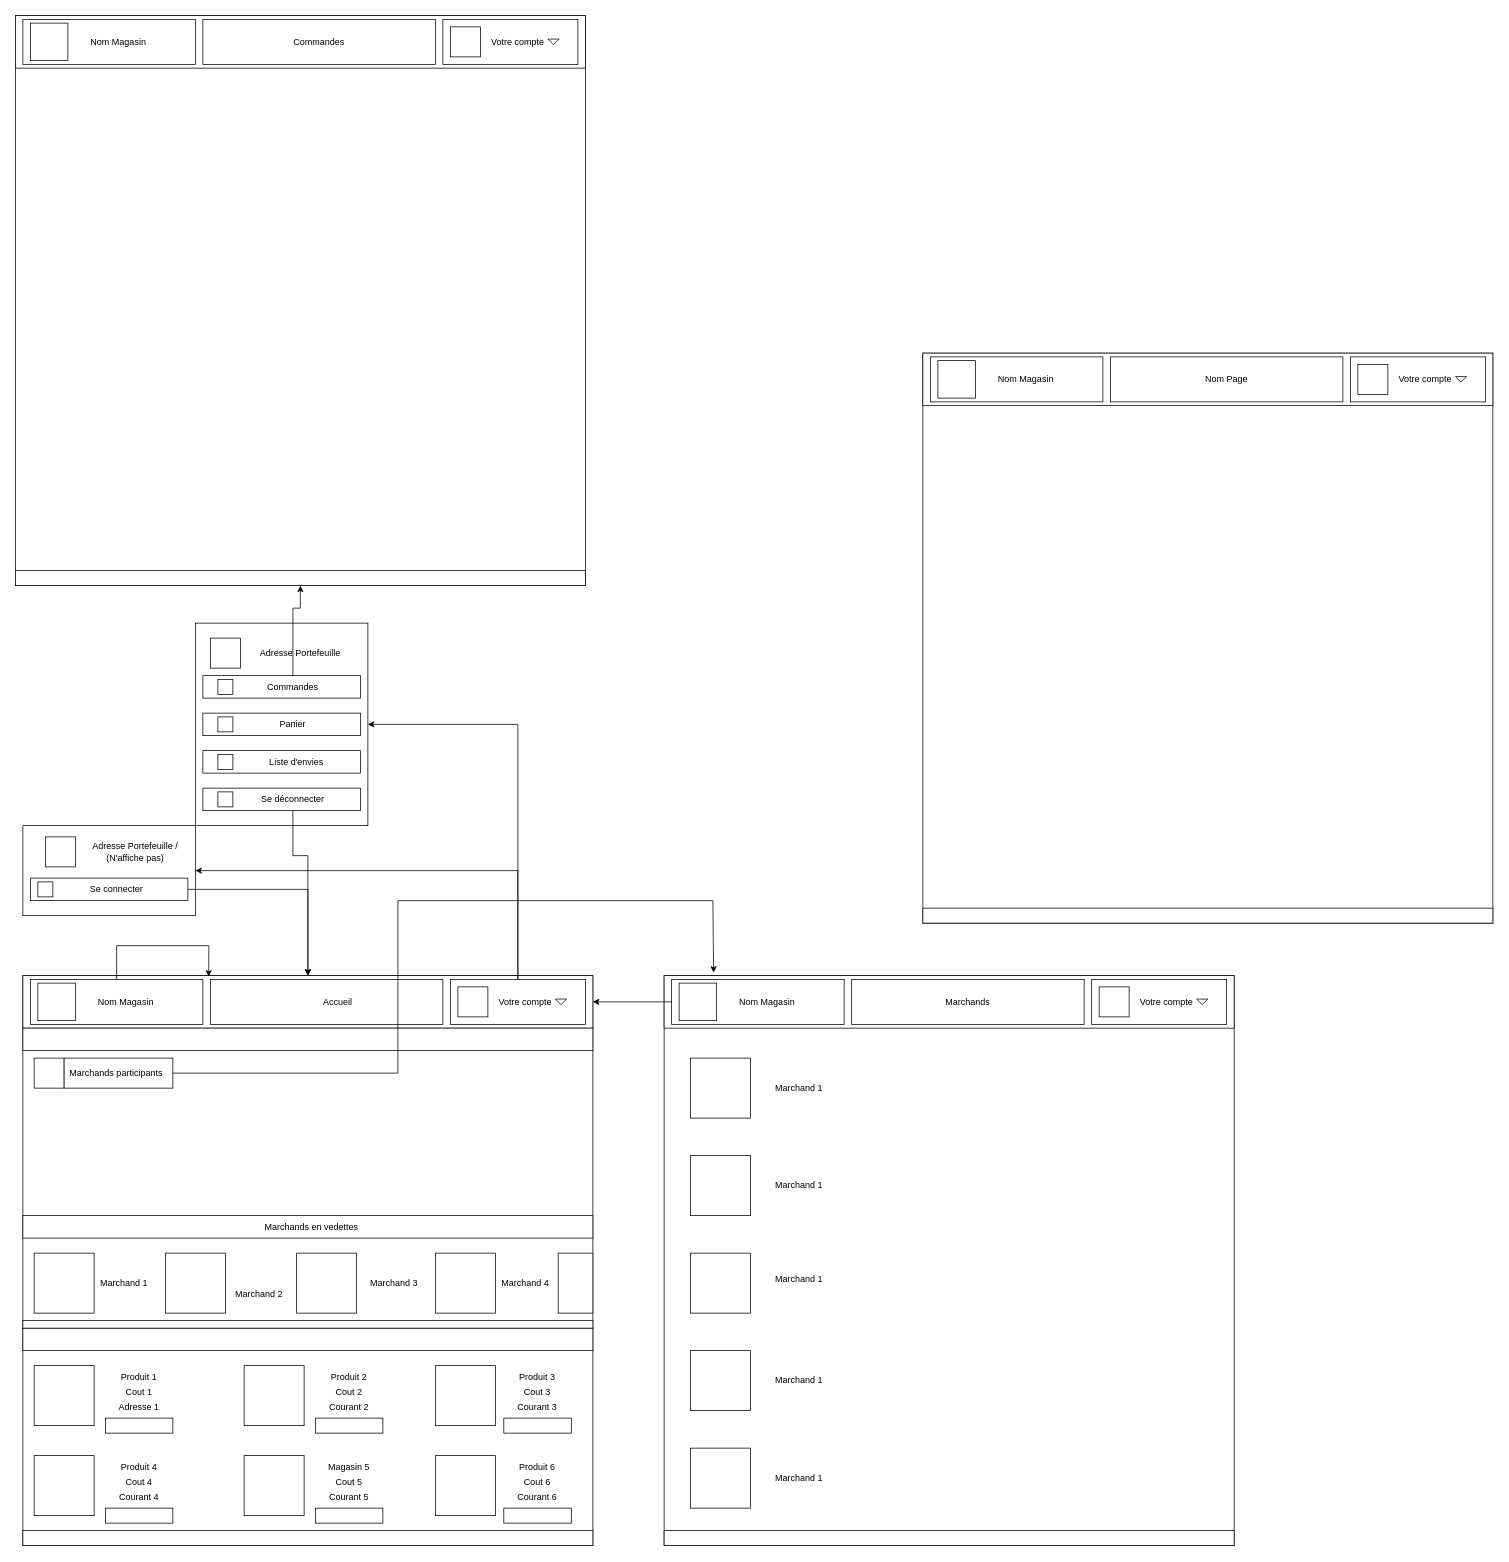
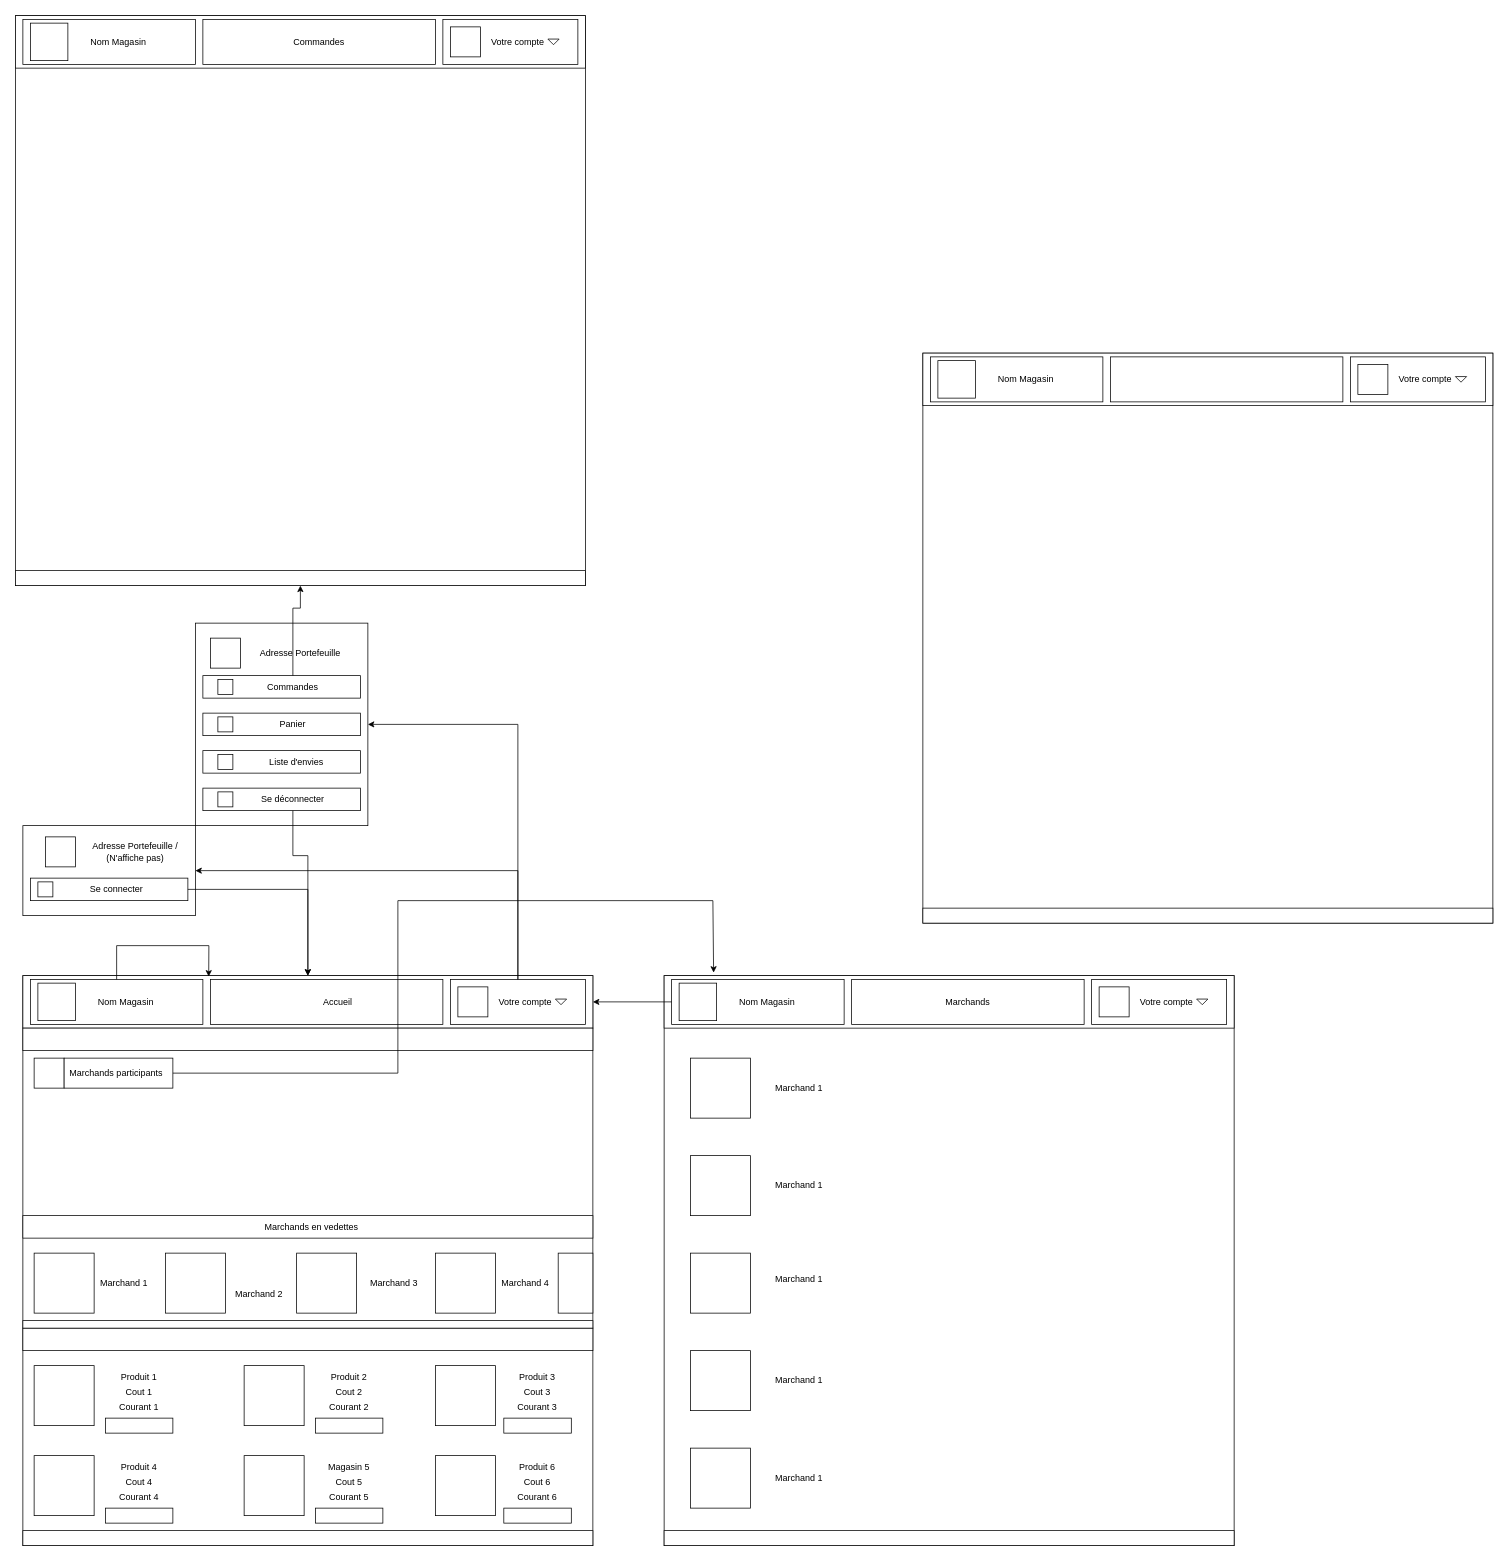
- <mxCell id="111" value="Nom Page" style="text;html=1;align=center;verticalAlign=middle;whiteSpace=wrap;rounded=0;labelBackgroundColor=none;" vertex="1" parent="102"><mxGeometry x="375" y="20" width="60" height="30" as="geometry" /></mxCell>
- <mxCell id="35" value="Adresse 1" style="text;html=1;align=center;verticalAlign=middle;whiteSpace=wrap;rounded=0;labelBackgroundColor=none;" parent="15" vertex="1"><mxGeometry x="120" y="90" width="70" height="30" as="geometry" /></mxCell>
+ <mxCell id="35" value="Courant 1" style="text;html=1;align=center;verticalAlign=middle;whiteSpace=wrap;rounded=0;labelBackgroundColor=none;" parent="15" vertex="1"><mxGeometry x="120" y="90" width="70" height="30" as="geometry" /></mxCell>
